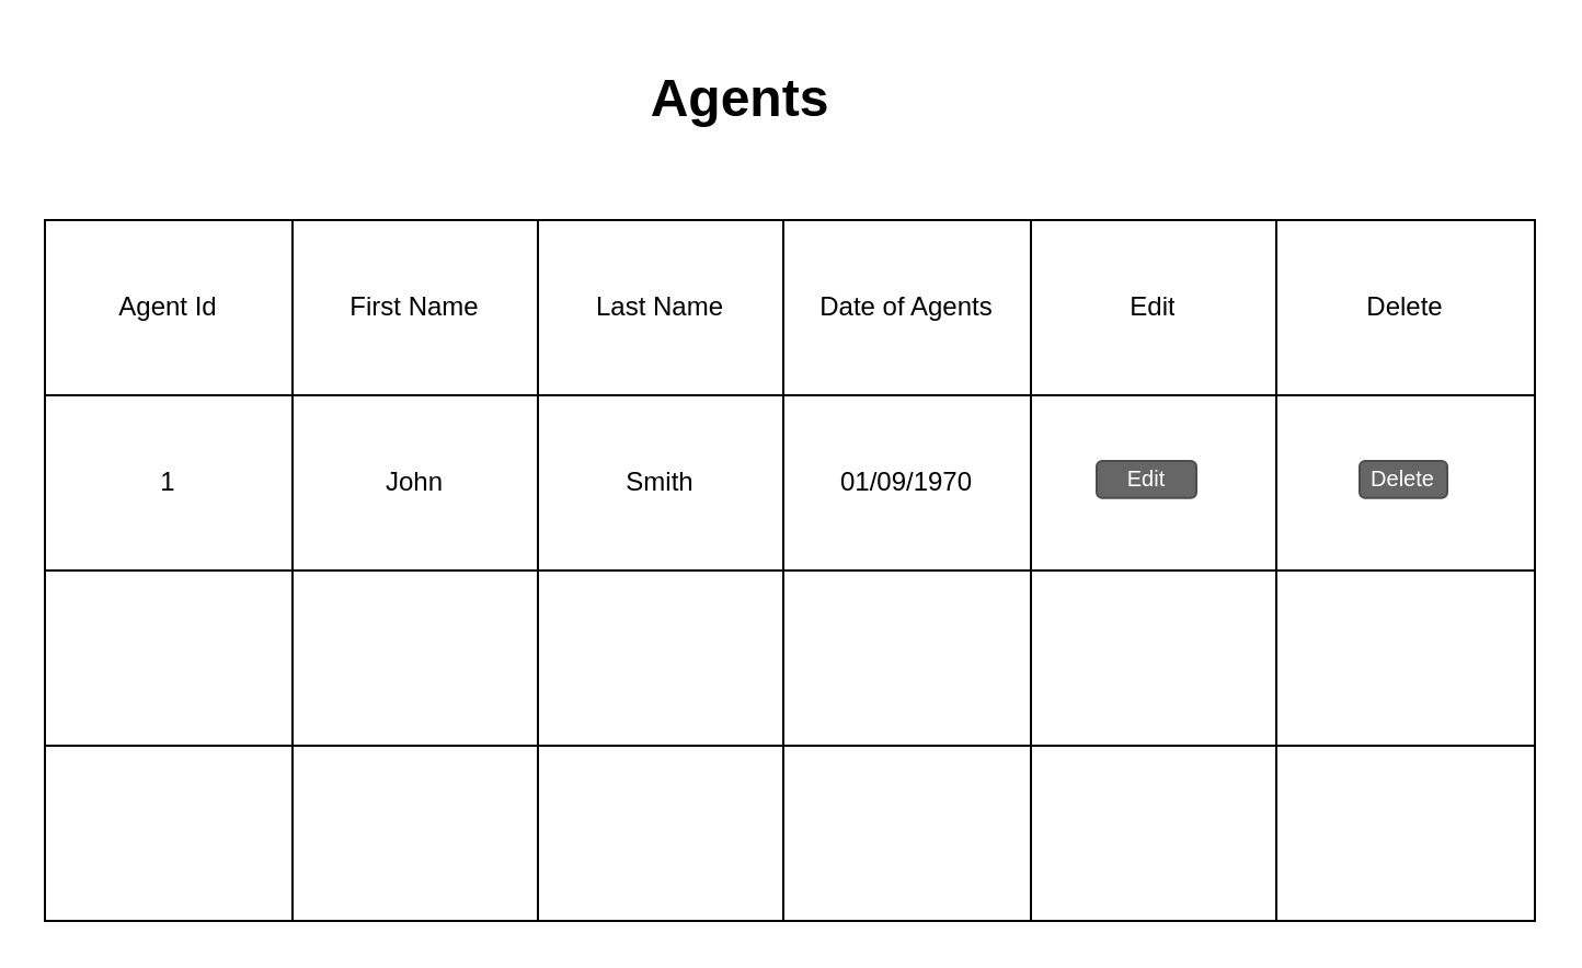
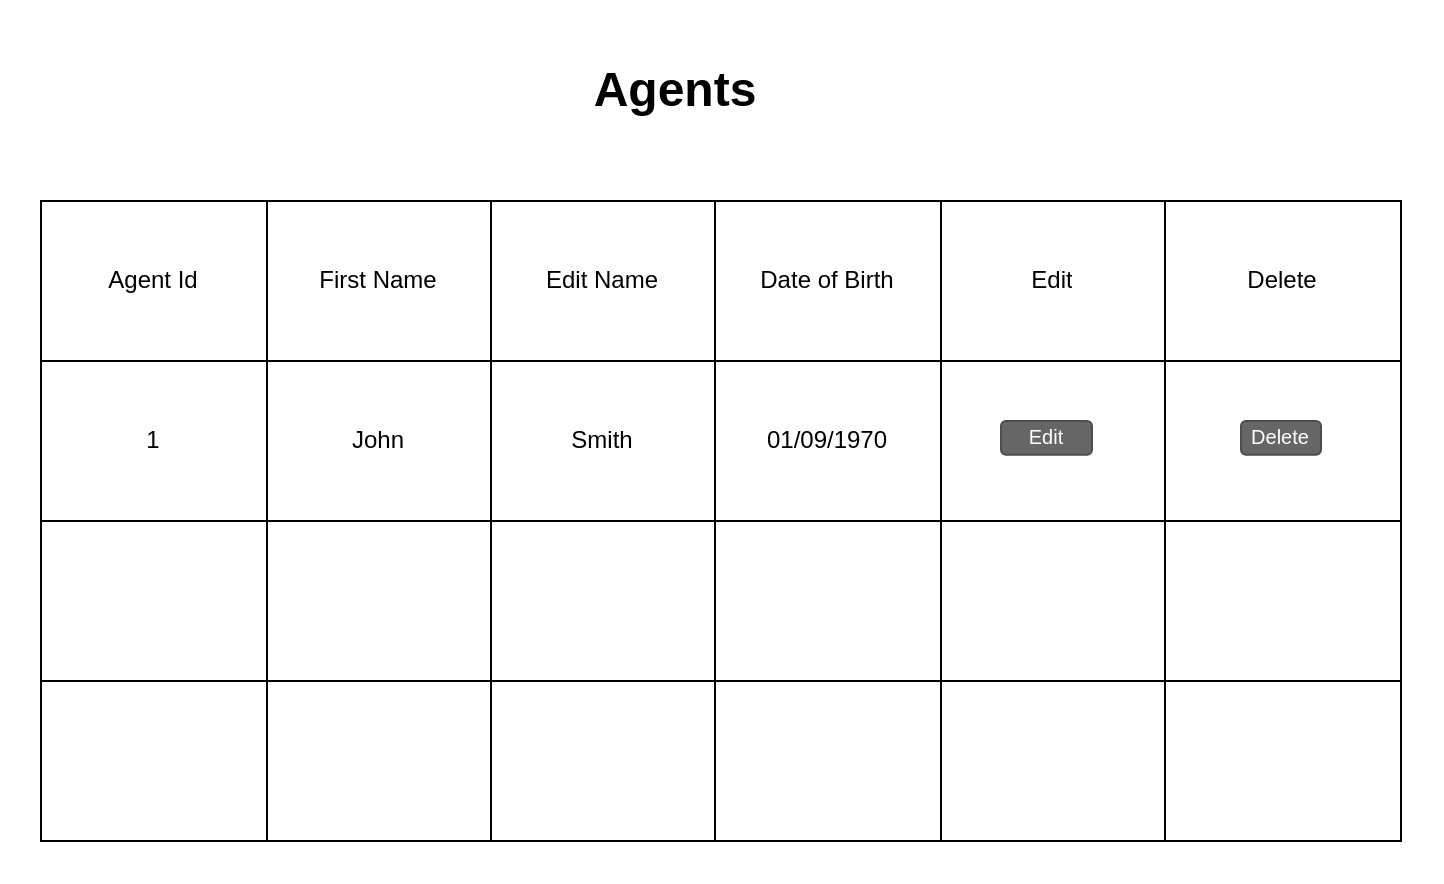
- <mxCell id="6" value="Last Name" style="shape=partialRectangle;html=1;whiteSpace=wrap;connectable=0;overflow=hidden;fillColor=none;top=0;left=0;bottom=0;right=0;pointerEvents=1;" vertex="1" parent="3"><mxGeometry x="225" width="112" height="80" as="geometry"><mxRectangle width="112" height="80" as="alternateBounds" /></mxGeometry></mxCell>
+ <mxCell id="6" value="Edit Name" style="shape=partialRectangle;html=1;whiteSpace=wrap;connectable=0;overflow=hidden;fillColor=none;top=0;left=0;bottom=0;right=0;pointerEvents=1;" vertex="1" parent="3"><mxGeometry x="225" width="112" height="80" as="geometry"><mxRectangle width="112" height="80" as="alternateBounds" /></mxGeometry></mxCell>
- <mxCell id="7" value="Date of Agents" style="shape=partialRectangle;html=1;whiteSpace=wrap;connectable=0;overflow=hidden;fillColor=none;top=0;left=0;bottom=0;right=0;pointerEvents=1;" vertex="1" parent="3"><mxGeometry x="337" width="113" height="80" as="geometry"><mxRectangle width="113" height="80" as="alternateBounds" /></mxGeometry></mxCell>
+ <mxCell id="7" value="Date of Birth" style="shape=partialRectangle;html=1;whiteSpace=wrap;connectable=0;overflow=hidden;fillColor=none;top=0;left=0;bottom=0;right=0;pointerEvents=1;" vertex="1" parent="3"><mxGeometry x="337" width="113" height="80" as="geometry"><mxRectangle width="113" height="80" as="alternateBounds" /></mxGeometry></mxCell>
